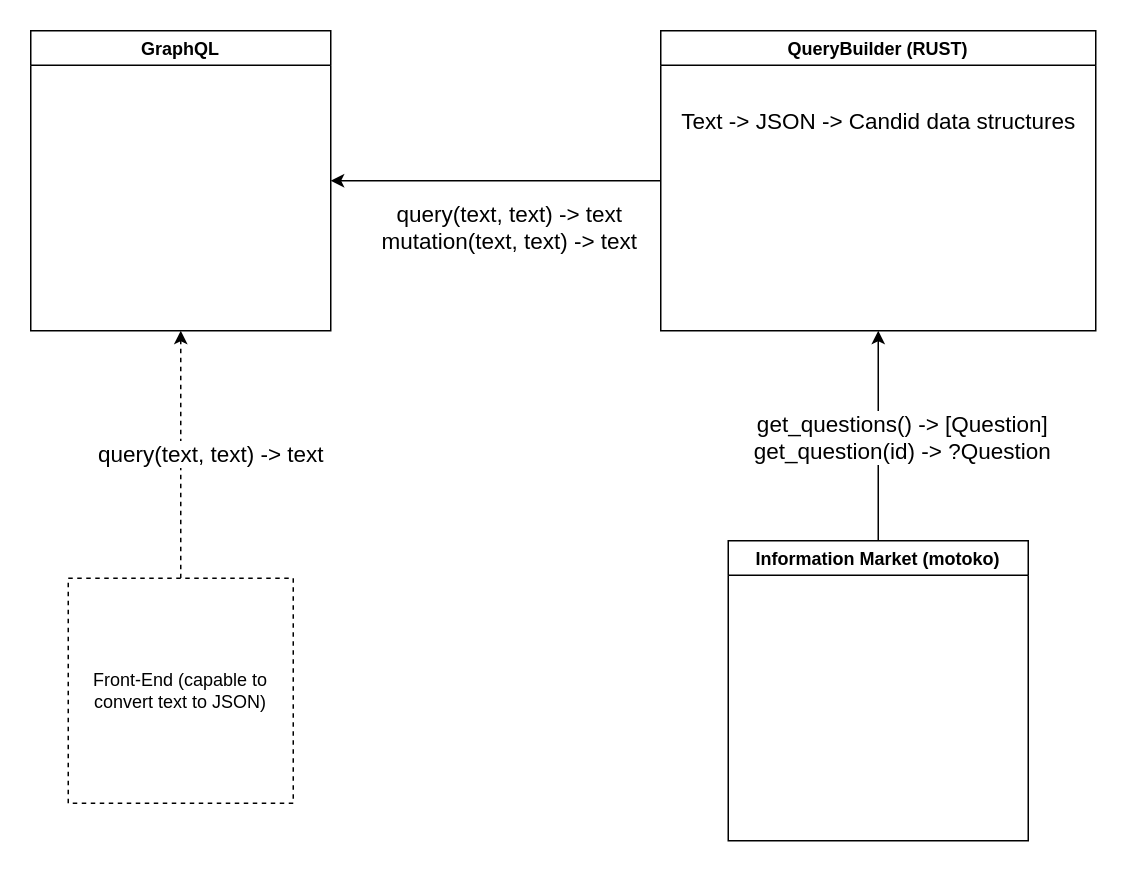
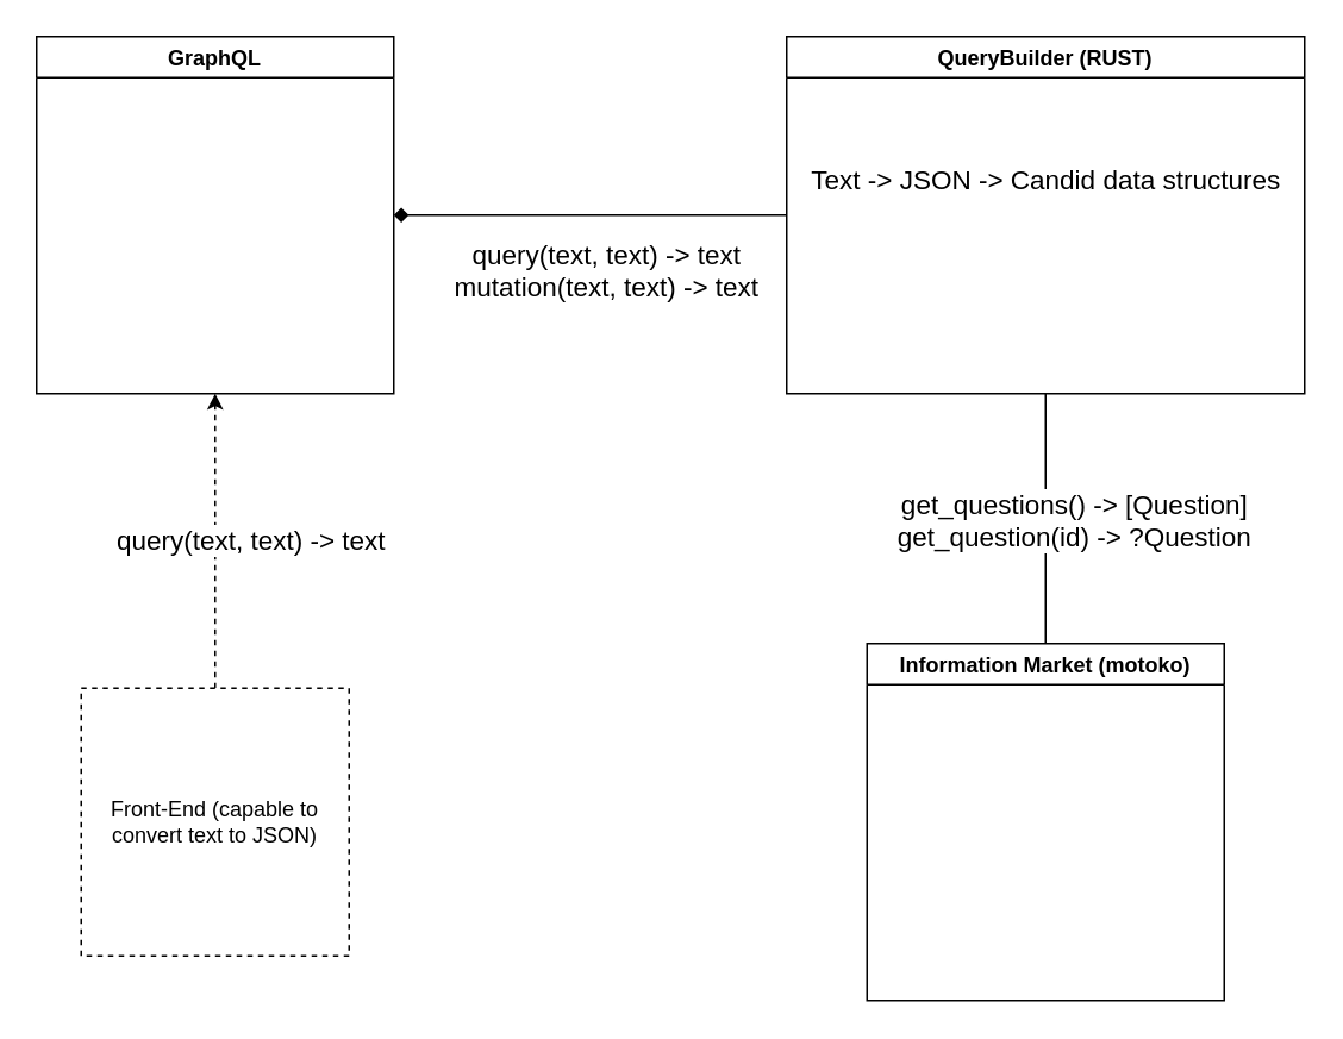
- <mxCell id="6" value="Text -&amp;gt; JSON -&amp;gt; Candid data structures" style="text;html=1;align=center;verticalAlign=middle;resizable=0;points=[];autosize=1;strokeColor=none;fillColor=none;fontSize=15;" vertex="1" parent="5"><mxGeometry x="10" y="50" width="270" height="20" as="geometry" /></mxCell>
+ <mxCell id="6" value="Text -&amp;gt; JSON -&amp;gt; Candid data structures" style="text;html=1;align=center;verticalAlign=middle;resizable=0;points=[];autosize=1;strokeColor=none;fillColor=none;fontSize=15;" vertex="1" parent="5"><mxGeometry x="10" y="70" width="270" height="20" as="geometry" /></mxCell>
- <mxCell id="3" style="edgeStyle=orthogonalEdgeStyle;rounded=0;orthogonalLoop=1;jettySize=auto;html=1;entryX=1;entryY=0.5;entryDx=0;entryDy=0;fontSize=15;" edge="1" parent="1" source="5" target="2"><mxGeometry relative="1" as="geometry" /></mxCell>
+ <mxCell id="3" style="edgeStyle=orthogonalEdgeStyle;rounded=0;orthogonalLoop=1;jettySize=auto;html=1;entryX=1;entryY=0.5;entryDx=0;entryDy=0;fontSize=15;endArrow=diamond;" edge="1" parent="1" source="5" target="2"><mxGeometry relative="1" as="geometry" /></mxCell>
- <mxCell id="7" style="edgeStyle=orthogonalEdgeStyle;rounded=0;orthogonalLoop=1;jettySize=auto;html=1;entryX=0.5;entryY=1;entryDx=0;entryDy=0;fontSize=15;" edge="1" parent="1" source="9" target="5"><mxGeometry relative="1" as="geometry" /></mxCell>
+ <mxCell id="7" style="edgeStyle=orthogonalEdgeStyle;rounded=0;orthogonalLoop=1;jettySize=auto;html=1;entryX=0.5;entryY=1;entryDx=0;entryDy=0;fontSize=15;endArrow=none;" edge="1" parent="1" source="9" target="5"><mxGeometry relative="1" as="geometry" /></mxCell>
